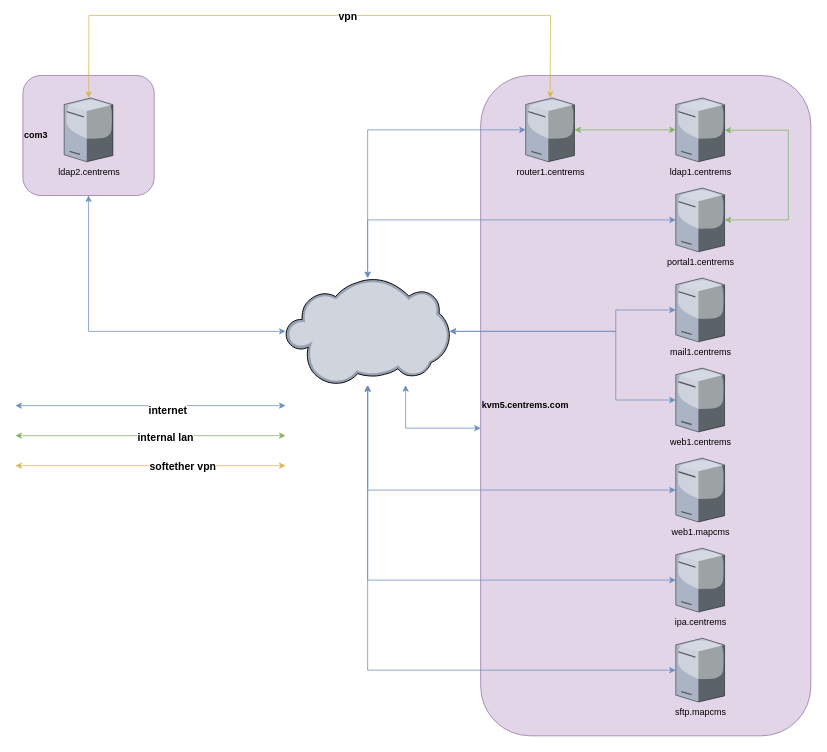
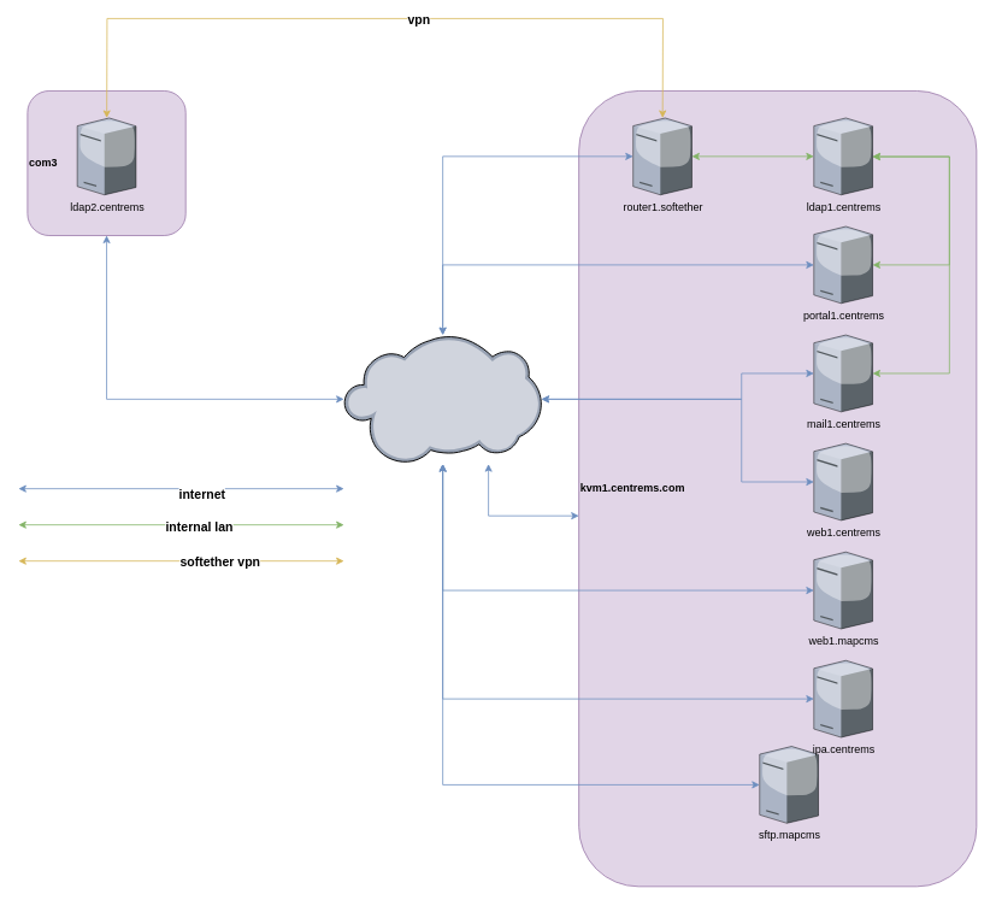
- <mxCell id="7" value="router1.centrems" style="verticalLabelPosition=bottom;sketch=0;aspect=fixed;html=1;verticalAlign=top;strokeColor=none;align=center;outlineConnect=0;shape=mxgraph.citrix.license_server;" vertex="1" parent="1"><mxGeometry x="700" y="130" width="65" height="85" as="geometry" /></mxCell>
+ <mxCell id="7" value="router1.softether" style="verticalLabelPosition=bottom;sketch=0;aspect=fixed;html=1;verticalAlign=top;strokeColor=none;align=center;outlineConnect=0;shape=mxgraph.citrix.license_server;" vertex="1" parent="1"><mxGeometry x="700" y="130" width="65" height="85" as="geometry" /></mxCell>
+ <mxCell id="12" value="" style="edgeStyle=orthogonalEdgeStyle;rounded=0;orthogonalLoop=1;jettySize=auto;html=1;fillColor=#d5e8d4;strokeColor=#82b366;startArrow=classic;startFill=1;" edge="1" parent="1" source="13" target="14"><mxGeometry relative="1" as="geometry"><mxPoint x="1045" y="412.5" as="targetPoint" /><Array as="points"><mxPoint x="1050" y="412.5" /><mxPoint x="1050" y="172.5" /></Array></mxGeometry></mxCell>
- <mxCell id="4" value="&lt;b&gt;kvm5.centrems.com&lt;/b&gt;" style="rounded=1;whiteSpace=wrap;html=1;fillColor=#e1d5e7;align=left;strokeColor=#9673a6;" vertex="1" parent="1"><mxGeometry x="640" y="100" width="440" height="880" as="geometry" /></mxCell>
+ <mxCell id="4" value="&lt;b&gt;kvm1.centrems.com&lt;/b&gt;" style="rounded=1;whiteSpace=wrap;html=1;fillColor=#e1d5e7;align=left;strokeColor=#9673a6;" vertex="1" parent="1"><mxGeometry x="640" y="100" width="440" height="880" as="geometry" /></mxCell>
- <mxCell id="20" value="sftp.mapcms" style="verticalLabelPosition=bottom;sketch=0;aspect=fixed;html=1;verticalAlign=top;strokeColor=none;align=center;outlineConnect=0;shape=mxgraph.citrix.license_server;" vertex="1" parent="1"><mxGeometry x="900" y="850" width="65" height="85" as="geometry" /></mxCell>
+ <mxCell id="20" value="sftp.mapcms" style="verticalLabelPosition=bottom;sketch=0;aspect=fixed;html=1;verticalAlign=top;strokeColor=none;align=center;outlineConnect=0;shape=mxgraph.citrix.license_server;" vertex="1" parent="1"><mxGeometry x="840" y="825" width="65" height="85" as="geometry" /></mxCell>
